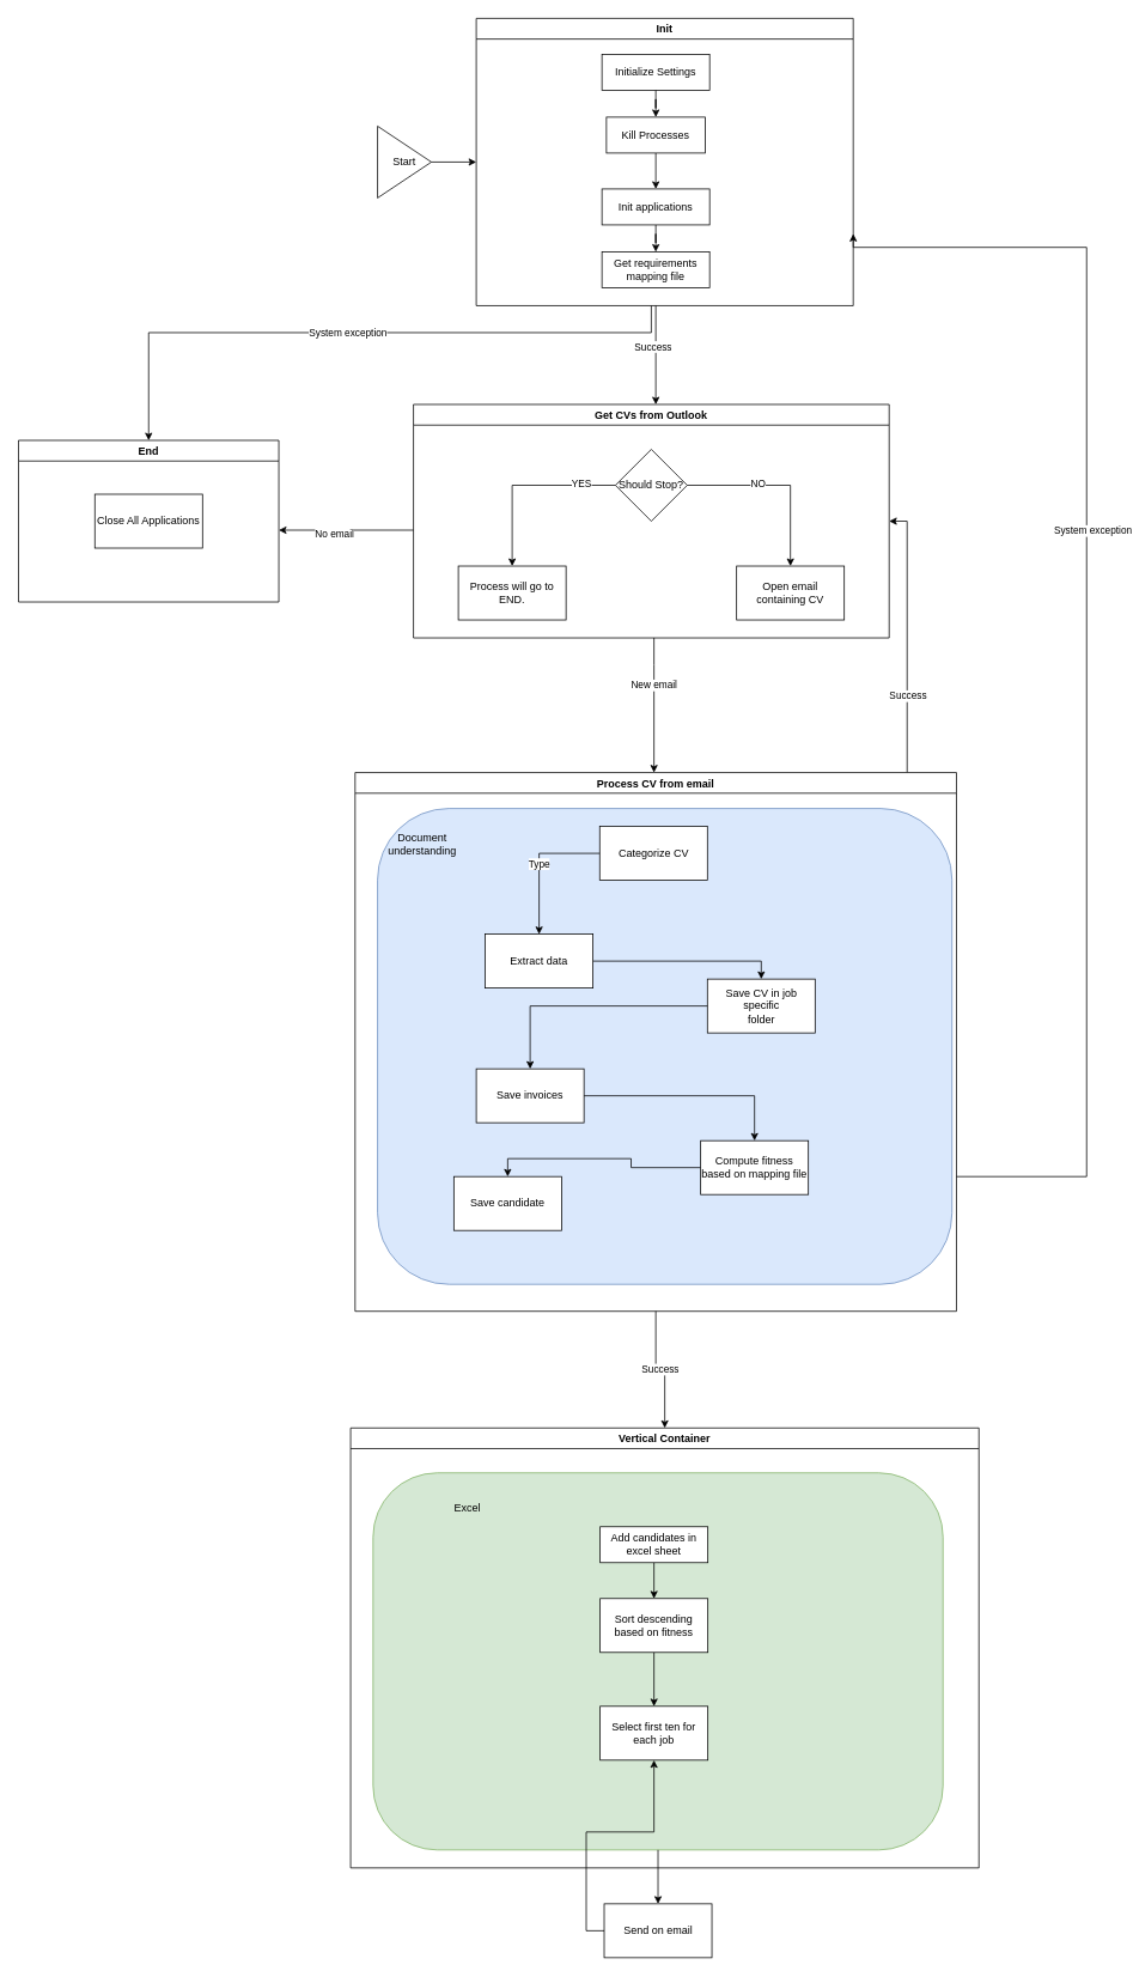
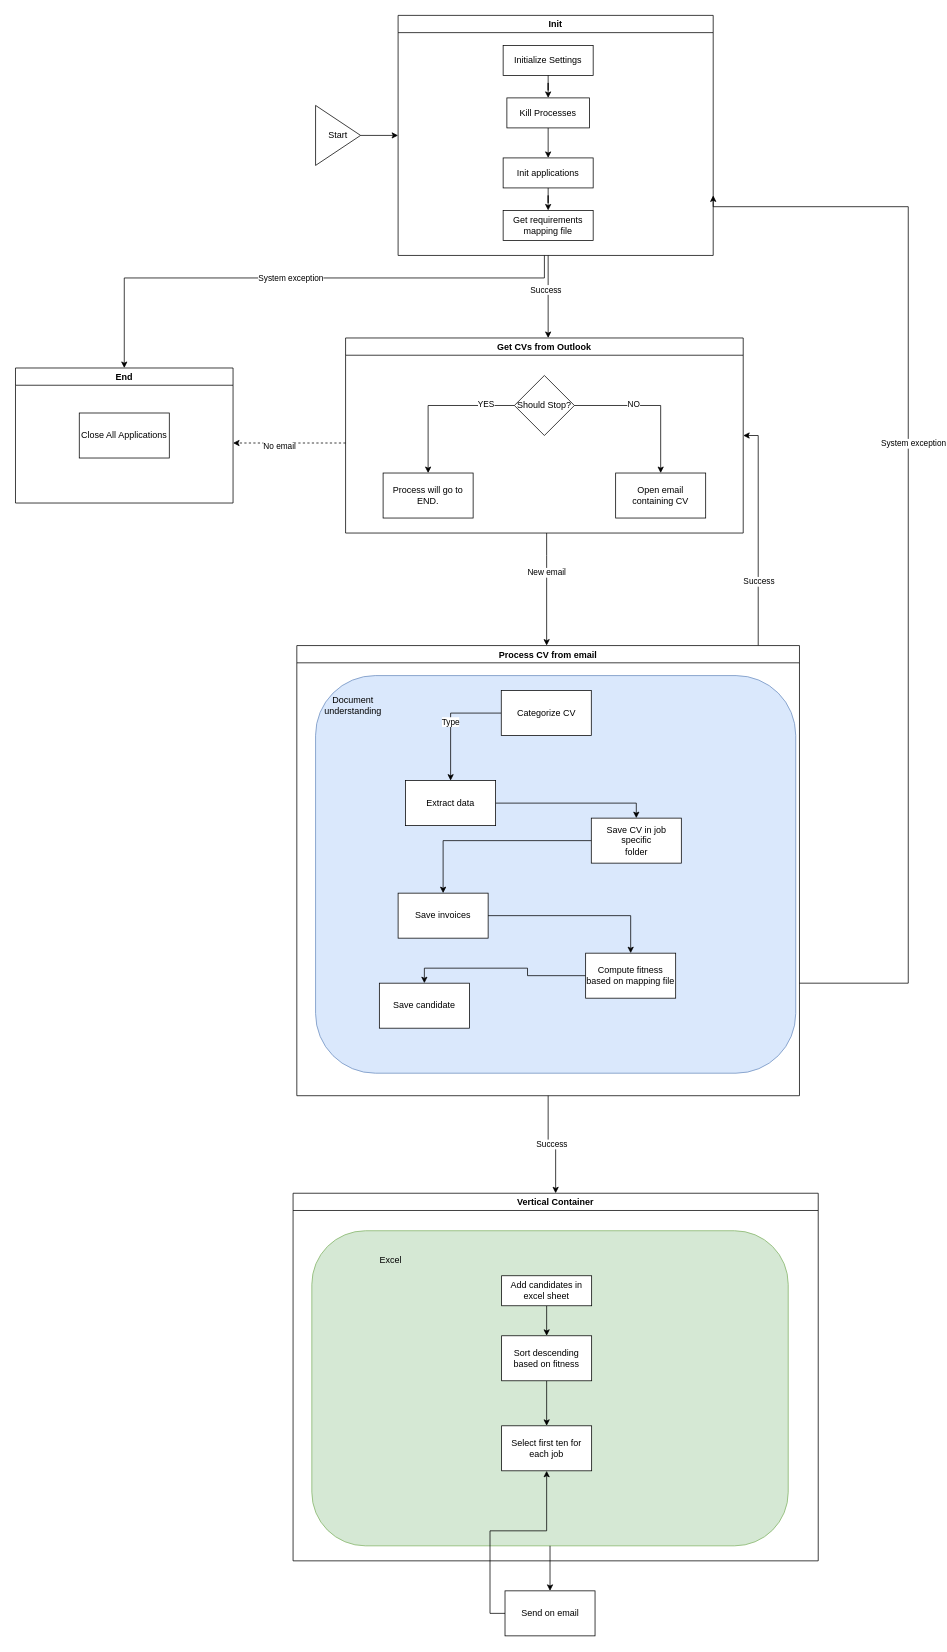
- <mxCell id="18" value="" style="edgeStyle=orthogonalEdgeStyle;rounded=0;orthogonalLoop=1;jettySize=auto;html=1;" parent="1" source="20" target="47" edge="1"><mxGeometry relative="1" as="geometry"><Array as="points"><mxPoint x="390" y="590" /><mxPoint x="390" y="590" /></Array></mxGeometry></mxCell>
+ <mxCell id="18" value="" style="edgeStyle=orthogonalEdgeStyle;rounded=0;orthogonalLoop=1;jettySize=auto;html=1;dashed=1;" parent="1" source="20" target="47" edge="1"><mxGeometry relative="1" as="geometry"><Array as="points"><mxPoint x="390" y="590" /><mxPoint x="390" y="590" /></Array></mxGeometry></mxCell>
